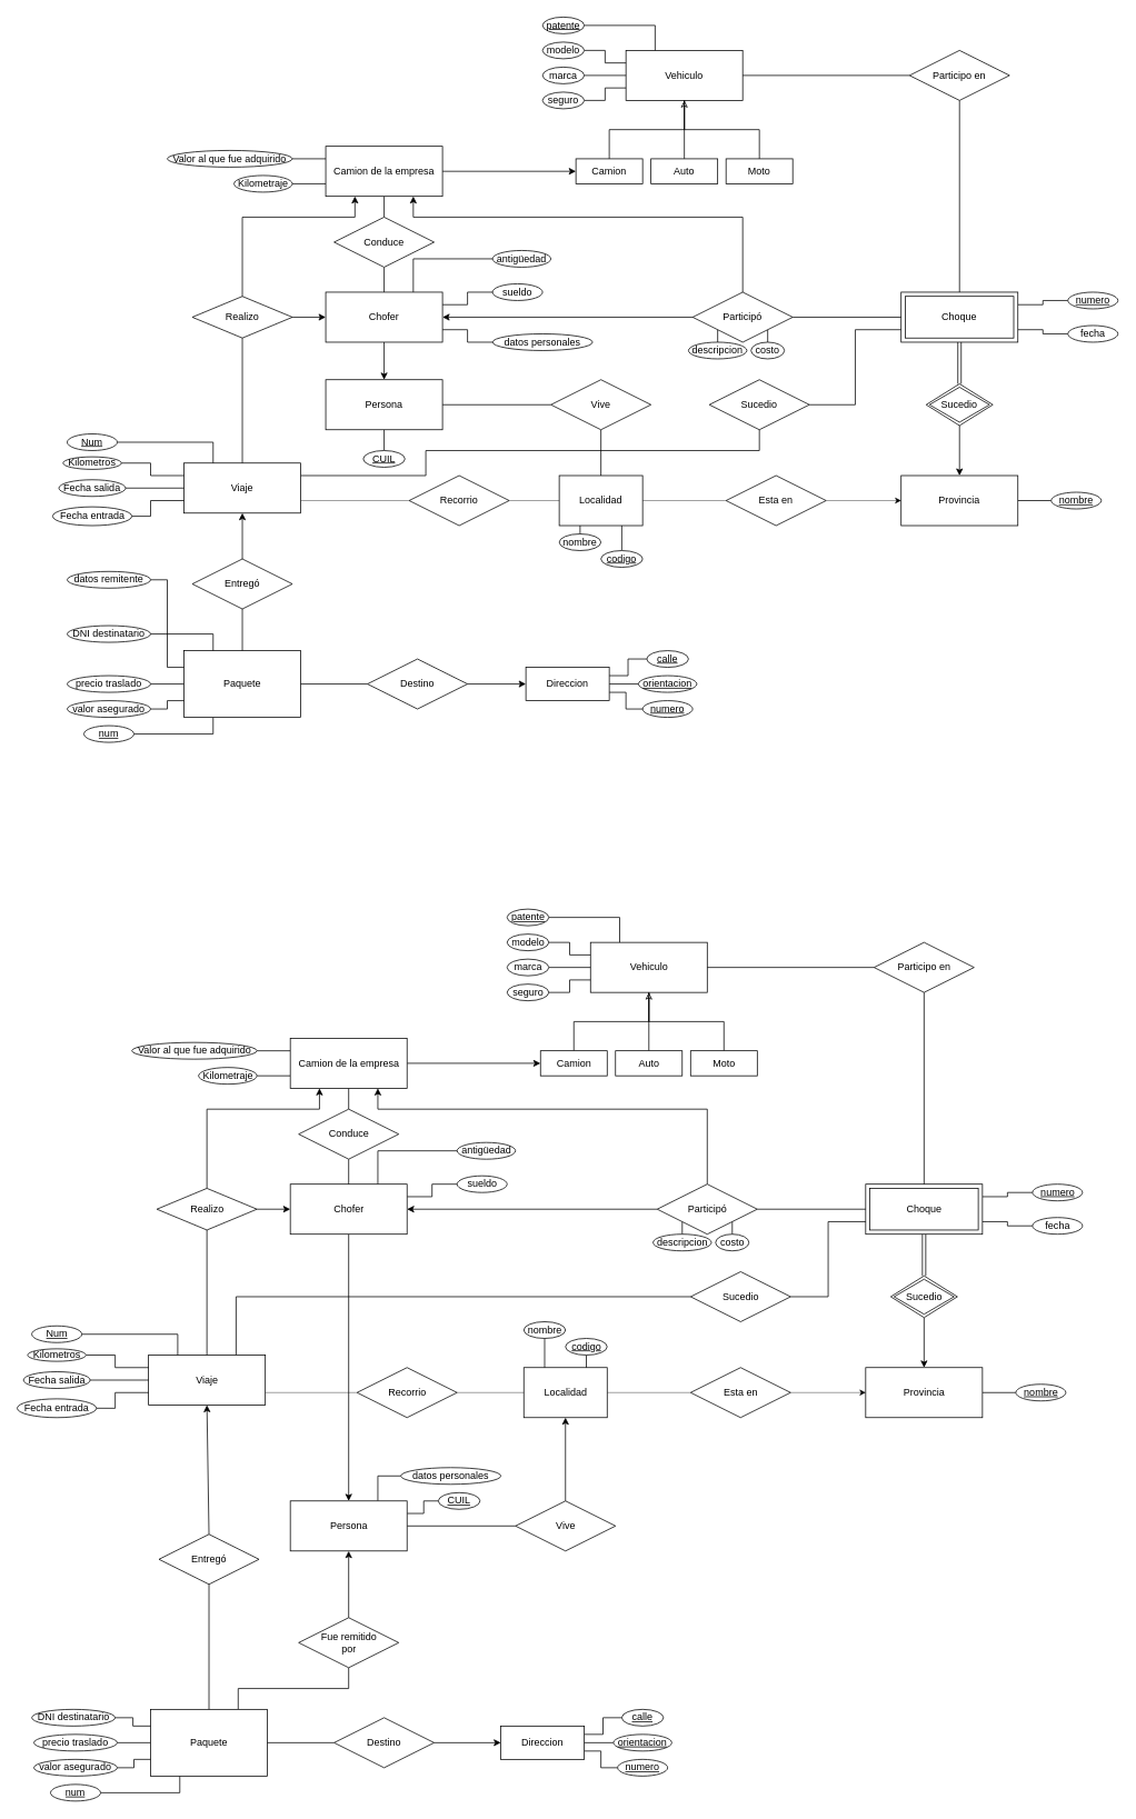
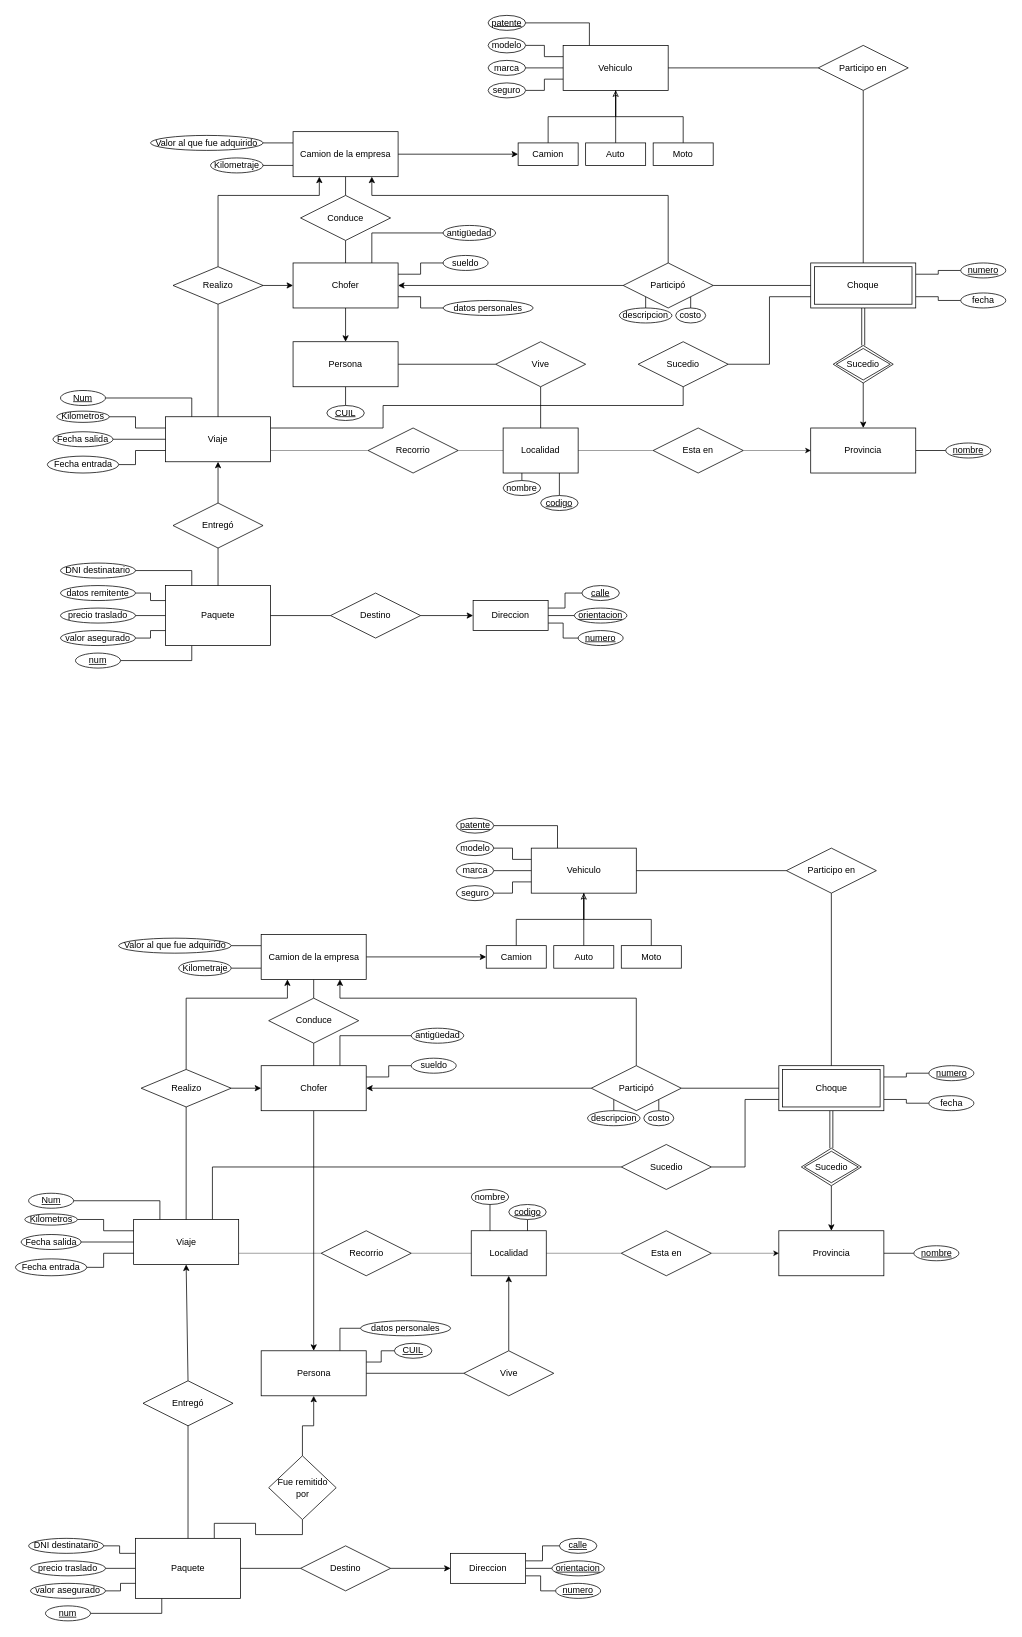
- <mxCell id="75" value="datos remitente" style="ellipse;whiteSpace=wrap;html=1;align=center;" parent="1" vertex="1"><mxGeometry x="80" y="685" width="100" height="20" as="geometry" /></mxCell>
+ <mxCell id="75" value="datos remitente" style="ellipse;whiteSpace=wrap;html=1;align=center;" parent="1" vertex="1"><mxGeometry x="80" y="780" width="100" height="20" as="geometry" /></mxCell>
- <mxCell id="227" value="&lt;div&gt;Fue remitido&lt;/div&gt;&lt;div&gt;por&lt;/div&gt;" style="shape=rhombus;perimeter=rhombusPerimeter;whiteSpace=wrap;html=1;align=center;rounded=0;" vertex="1" parent="1"><mxGeometry x="357.5" y="1940" width="120" height="60" as="geometry" /></mxCell>
+ <mxCell id="227" value="&lt;div&gt;Fue remitido&lt;/div&gt;&lt;div&gt;por&lt;/div&gt;" style="shape=rhombus;perimeter=rhombusPerimeter;whiteSpace=wrap;html=1;align=center;rounded=0;" vertex="1" parent="1"><mxGeometry x="357.5" y="1940" width="90" height="85" as="geometry" /></mxCell>
